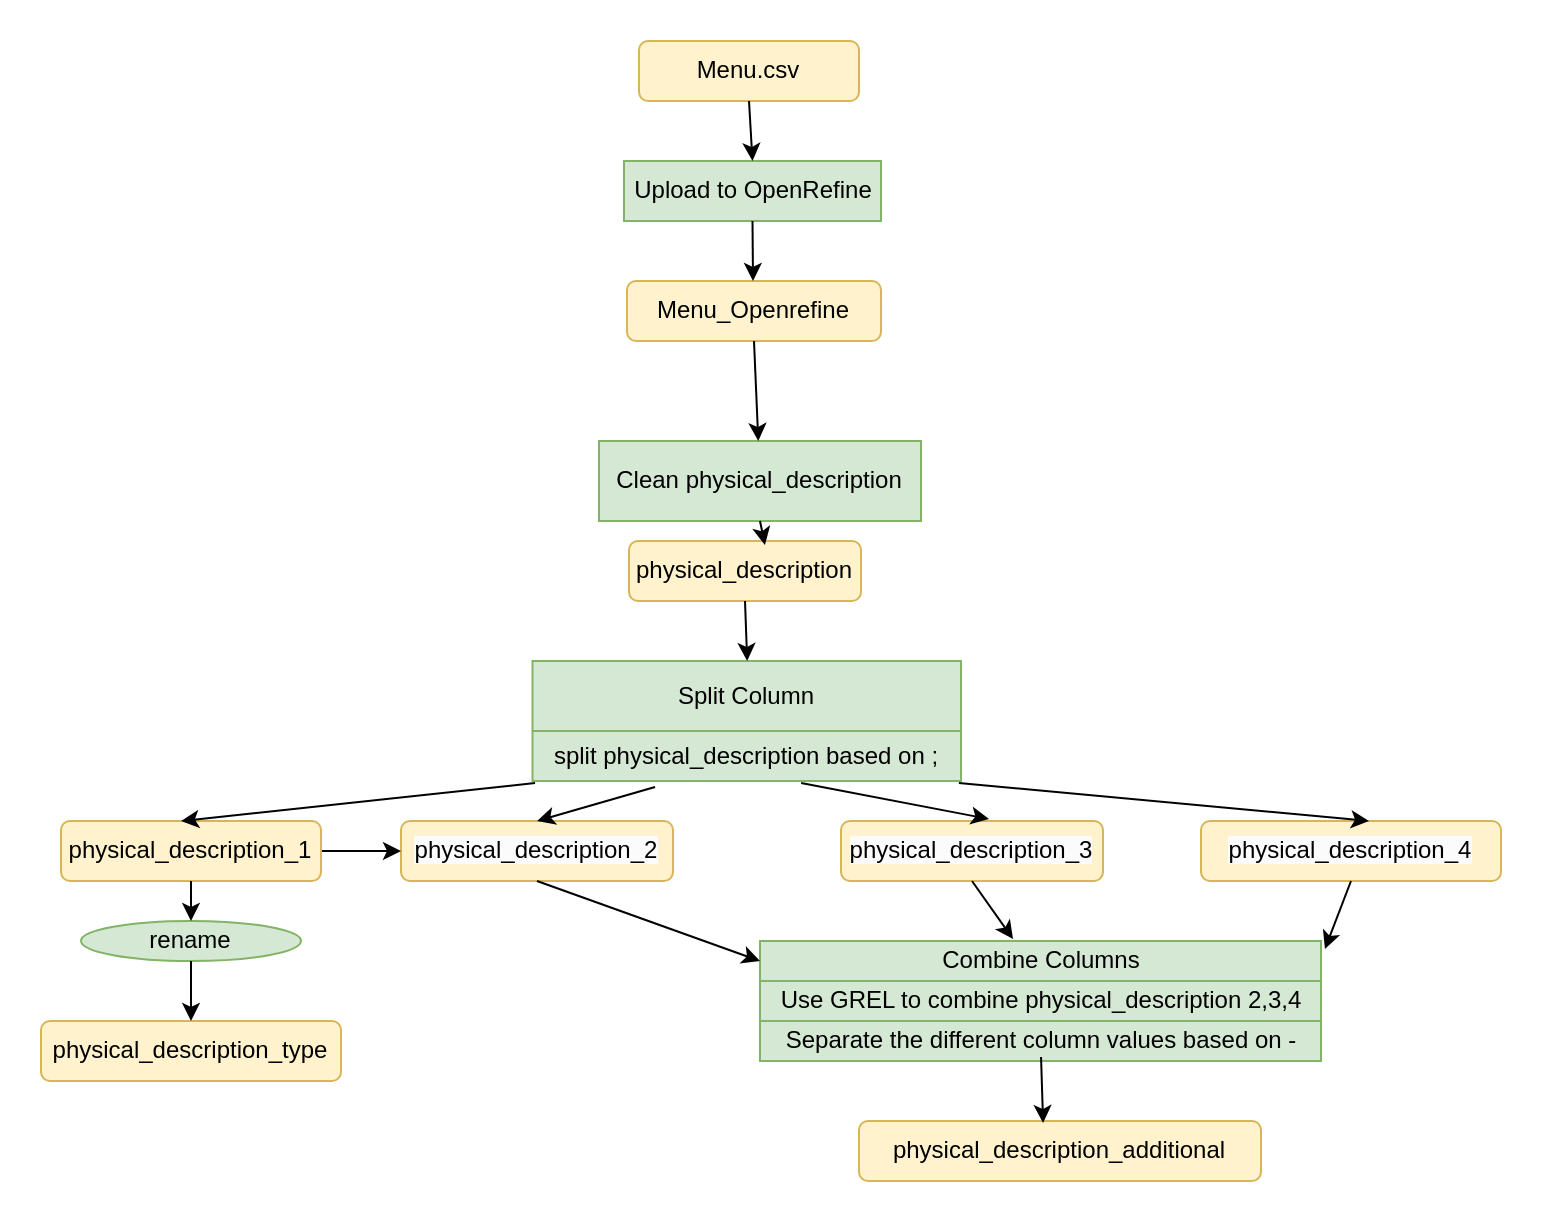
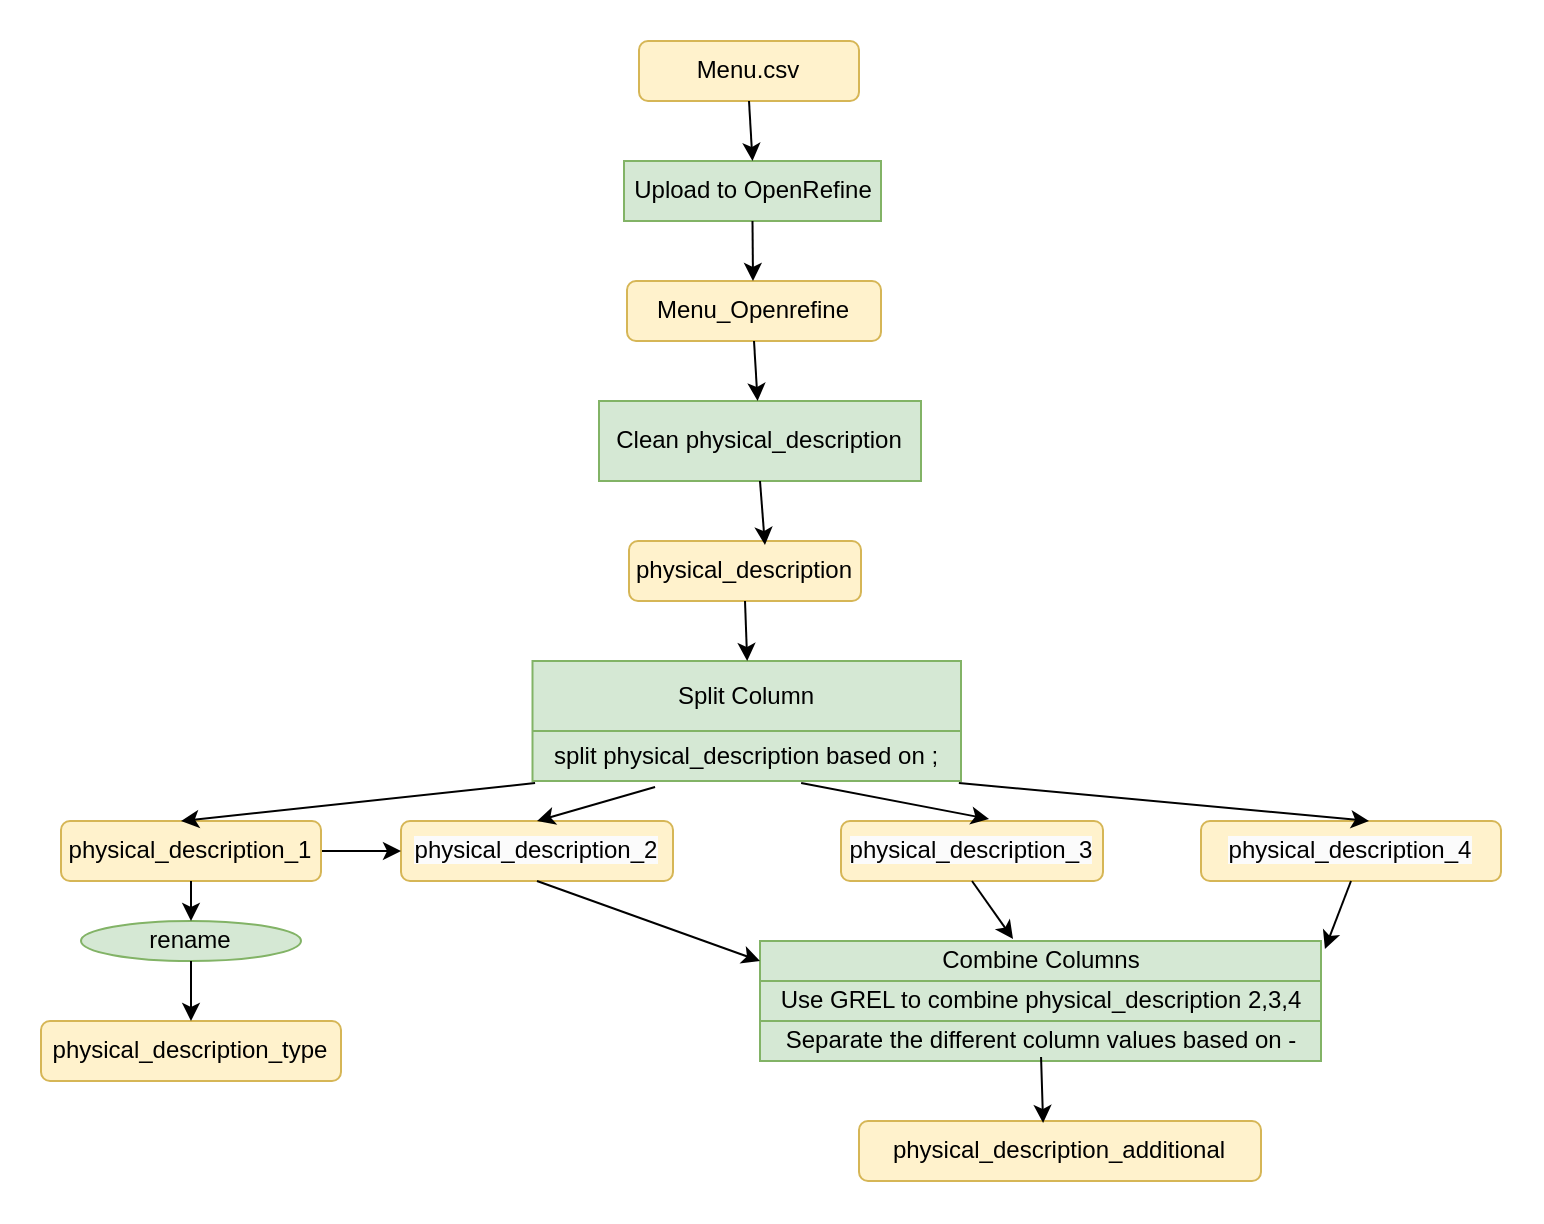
- <mxCell id="12" value="Clean physical_description" style="rounded=0;whiteSpace=wrap;html=1;fillColor=#d5e8d4;strokeColor=#82b366;" vertex="1" parent="1"><mxGeometry x="299" y="220" width="161" height="40" as="geometry" /></mxCell>
+ <mxCell id="12" value="Clean physical_description" style="rounded=0;whiteSpace=wrap;html=1;fillColor=#d5e8d4;strokeColor=#82b366;" vertex="1" parent="1"><mxGeometry x="299" y="200" width="161" height="40" as="geometry" /></mxCell>
